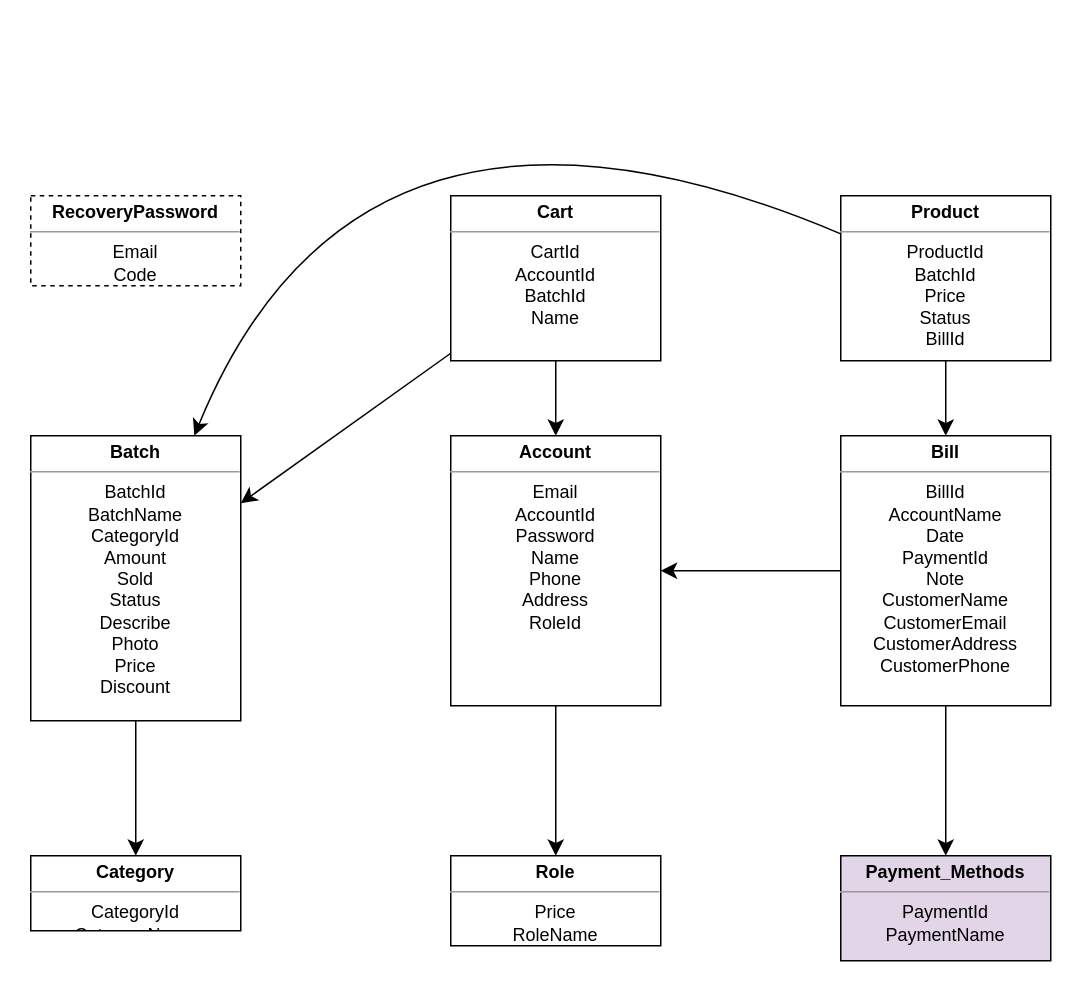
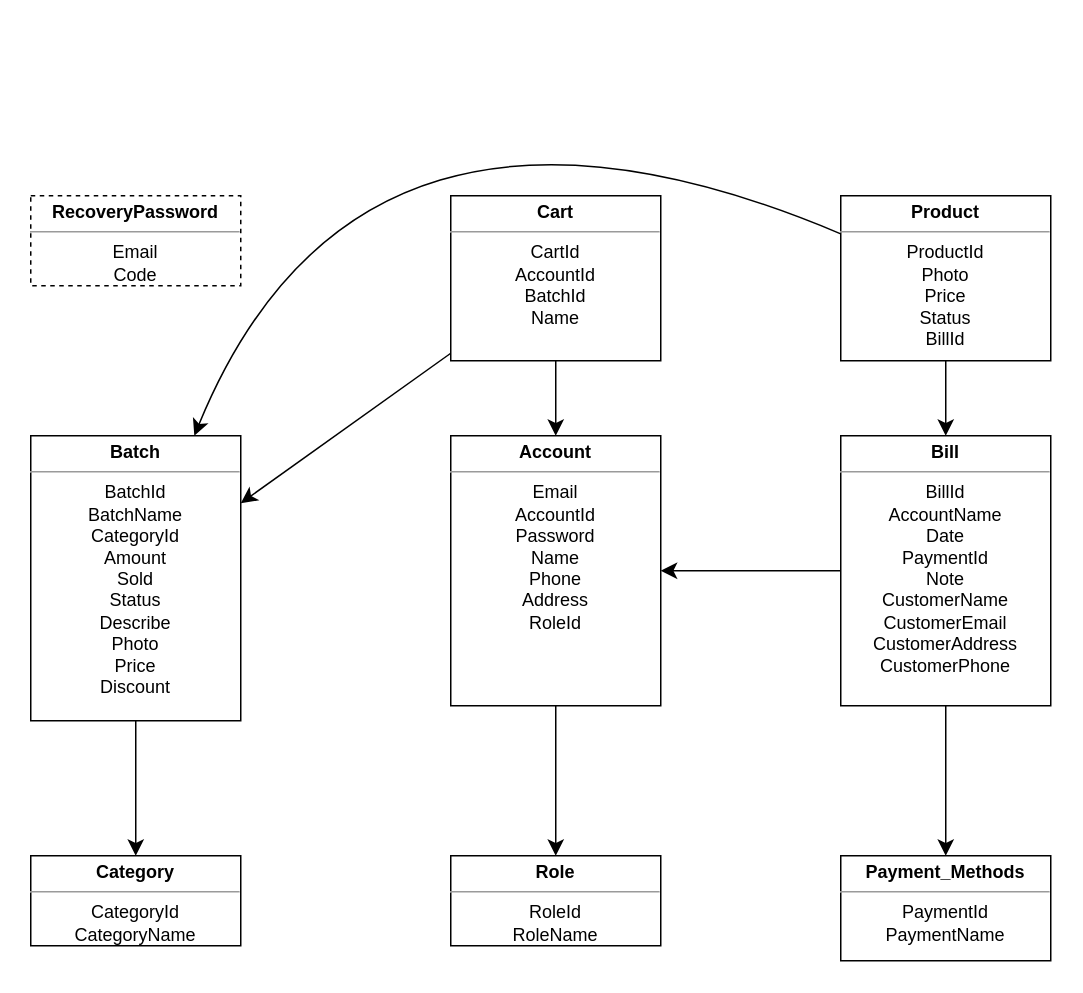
- <mxCell id="13" value="&lt;p style=&quot;margin:0px;margin-top:4px;text-align:center;&quot;&gt;&lt;b&gt;Product&lt;/b&gt;&lt;/p&gt;&lt;hr size=&quot;1&quot;&gt;&lt;div style=&quot;text-align: center; height: 2px;&quot;&gt;ProductId&lt;br&gt;BatchId&lt;br&gt;Price&lt;br&gt;Status&lt;br&gt;BillId&lt;/div&gt;" style="verticalAlign=top;align=left;overflow=fill;fontSize=12;fontFamily=Helvetica;html=1;whiteSpace=wrap;" vertex="1" parent="1"><mxGeometry x="560" y="130" width="140" height="110" as="geometry" /></mxCell>
+ <mxCell id="13" value="&lt;p style=&quot;margin:0px;margin-top:4px;text-align:center;&quot;&gt;&lt;b&gt;Product&lt;/b&gt;&lt;/p&gt;&lt;hr size=&quot;1&quot;&gt;&lt;div style=&quot;text-align: center; height: 2px;&quot;&gt;ProductId&lt;br&gt;Photo&lt;br&gt;Price&lt;br&gt;Status&lt;br&gt;BillId&lt;/div&gt;" style="verticalAlign=top;align=left;overflow=fill;fontSize=12;fontFamily=Helvetica;html=1;whiteSpace=wrap;" vertex="1" parent="1"><mxGeometry x="560" y="130" width="140" height="110" as="geometry" /></mxCell>
- <mxCell id="10" value="&lt;p style=&quot;margin:0px;margin-top:4px;text-align:center;&quot;&gt;&lt;b&gt;Role&lt;/b&gt;&lt;/p&gt;&lt;hr size=&quot;1&quot;&gt;&lt;div style=&quot;text-align: center; height: 2px;&quot;&gt;Price&lt;br&gt;RoleName&lt;/div&gt;" style="verticalAlign=top;align=left;overflow=fill;fontSize=12;fontFamily=Helvetica;html=1;whiteSpace=wrap;" vertex="1" parent="1"><mxGeometry x="300" y="570" width="140" height="60" as="geometry" /></mxCell>
+ <mxCell id="10" value="&lt;p style=&quot;margin:0px;margin-top:4px;text-align:center;&quot;&gt;&lt;b&gt;Role&lt;/b&gt;&lt;/p&gt;&lt;hr size=&quot;1&quot;&gt;&lt;div style=&quot;text-align: center; height: 2px;&quot;&gt;RoleId&lt;br&gt;RoleName&lt;/div&gt;" style="verticalAlign=top;align=left;overflow=fill;fontSize=12;fontFamily=Helvetica;html=1;whiteSpace=wrap;" vertex="1" parent="1"><mxGeometry x="300" y="570" width="140" height="60" as="geometry" /></mxCell>
- <mxCell id="9" value="&lt;p style=&quot;margin:0px;margin-top:4px;text-align:center;&quot;&gt;&lt;b&gt;Category&lt;/b&gt;&lt;/p&gt;&lt;hr size=&quot;1&quot;&gt;&lt;div style=&quot;text-align: center; height: 2px;&quot;&gt;CategoryId&lt;br&gt;CategoryName&lt;/div&gt;" style="verticalAlign=top;align=left;overflow=fill;fontSize=12;fontFamily=Helvetica;html=1;whiteSpace=wrap;" vertex="1" parent="1"><mxGeometry x="20" y="570" width="140" height="50" as="geometry" /></mxCell>
+ <mxCell id="9" value="&lt;p style=&quot;margin:0px;margin-top:4px;text-align:center;&quot;&gt;&lt;b&gt;Category&lt;/b&gt;&lt;/p&gt;&lt;hr size=&quot;1&quot;&gt;&lt;div style=&quot;text-align: center; height: 2px;&quot;&gt;CategoryId&lt;br&gt;CategoryName&lt;/div&gt;" style="verticalAlign=top;align=left;overflow=fill;fontSize=12;fontFamily=Helvetica;html=1;whiteSpace=wrap;" vertex="1" parent="1"><mxGeometry x="20" y="570" width="140" height="60" as="geometry" /></mxCell>
- <mxCell id="17" value="&lt;p style=&quot;margin:0px;margin-top:4px;text-align:center;&quot;&gt;&lt;b&gt;Payment_Methods&lt;/b&gt;&lt;/p&gt;&lt;hr size=&quot;1&quot;&gt;&lt;div style=&quot;text-align: center; height: 2px;&quot;&gt;PaymentId&lt;br&gt;PaymentName&lt;/div&gt;" style="verticalAlign=top;align=left;overflow=fill;fontSize=12;fontFamily=Helvetica;html=1;whiteSpace=wrap;fillColor=#e1d5e7;" vertex="1" parent="1"><mxGeometry x="560" y="570" width="140" height="70" as="geometry" /></mxCell>
+ <mxCell id="17" value="&lt;p style=&quot;margin:0px;margin-top:4px;text-align:center;&quot;&gt;&lt;b&gt;Payment_Methods&lt;/b&gt;&lt;/p&gt;&lt;hr size=&quot;1&quot;&gt;&lt;div style=&quot;text-align: center; height: 2px;&quot;&gt;PaymentId&lt;br&gt;PaymentName&lt;/div&gt;" style="verticalAlign=top;align=left;overflow=fill;fontSize=12;fontFamily=Helvetica;html=1;whiteSpace=wrap;" vertex="1" parent="1"><mxGeometry x="560" y="570" width="140" height="70" as="geometry" /></mxCell>
